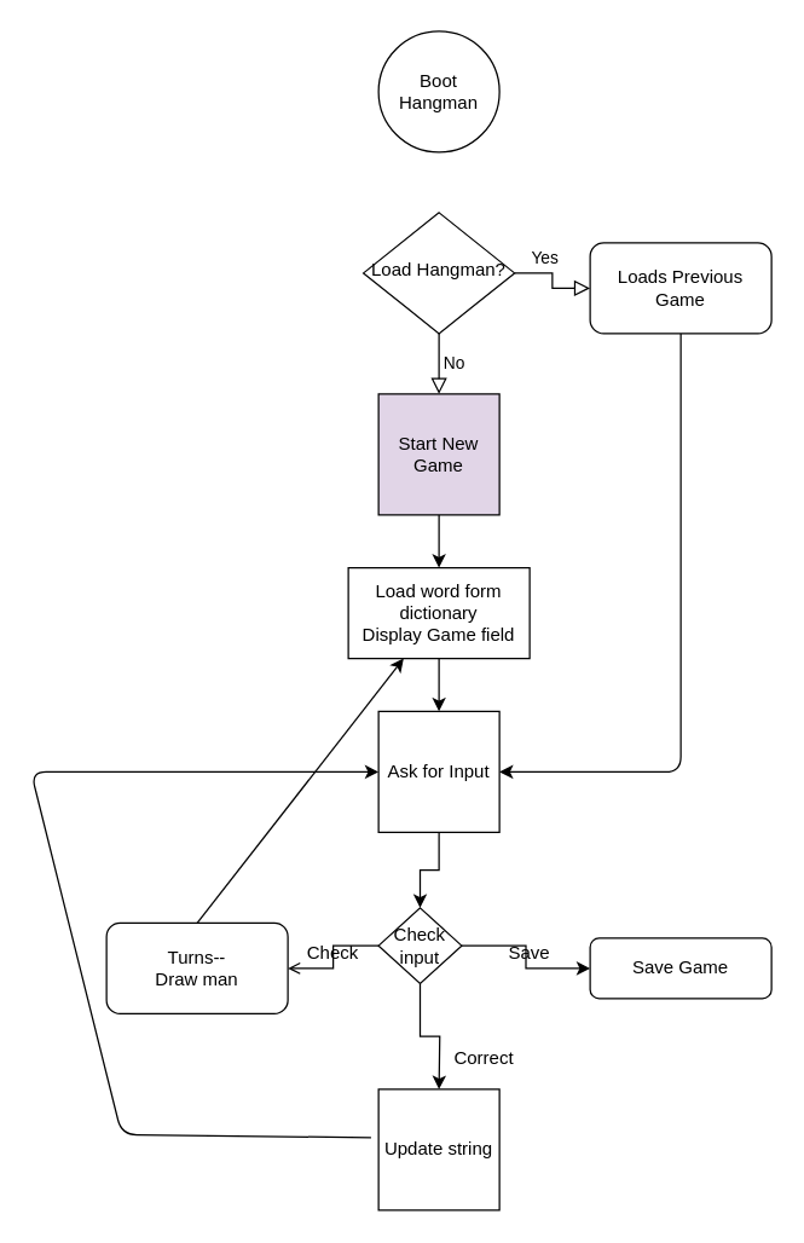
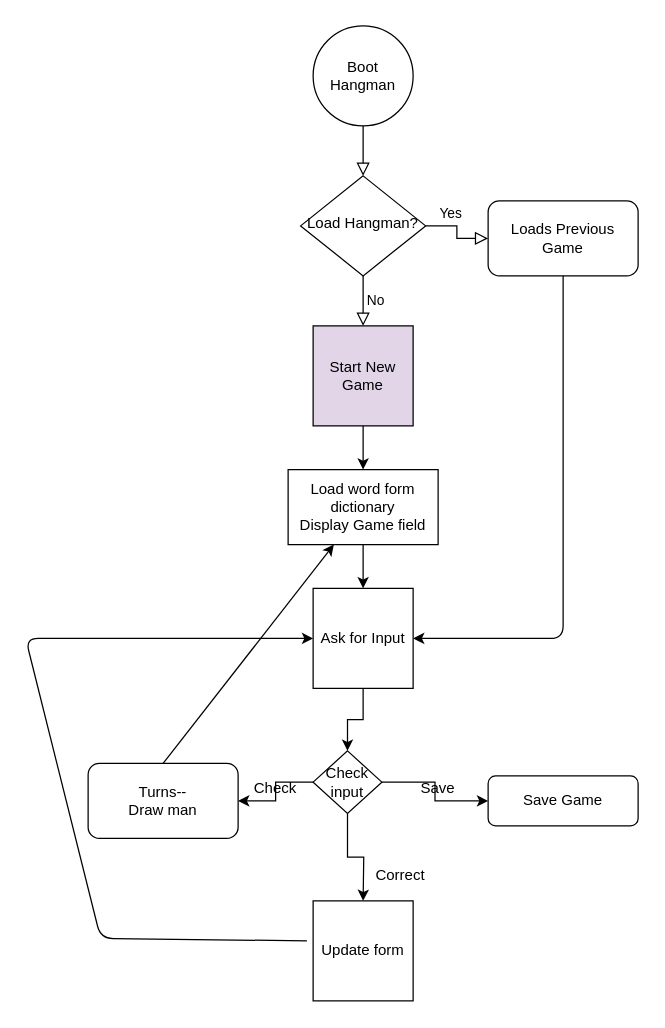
+ <mxCell id="2" value="" style="rounded=0;html=1;jettySize=auto;orthogonalLoop=1;fontSize=11;endArrow=block;endFill=0;endSize=8;strokeWidth=1;shadow=0;labelBackgroundColor=none;edgeStyle=orthogonalEdgeStyle;" parent="1" source="9" target="5" edge="1"><mxGeometry relative="1" as="geometry"><mxPoint x="270" y="76.67" as="sourcePoint" /><Array as="points" /></mxGeometry></mxCell>
- <mxCell id="15" value="" style="edgeStyle=orthogonalEdgeStyle;rounded=0;orthogonalLoop=1;jettySize=auto;html=1;endArrow=open;" edge="1" parent="1" source="16" target="17"><mxGeometry relative="1" as="geometry" /></mxCell>
+ <mxCell id="15" value="" style="edgeStyle=orthogonalEdgeStyle;rounded=0;orthogonalLoop=1;jettySize=auto;html=1;" edge="1" parent="1" source="16" target="17"><mxGeometry relative="1" as="geometry" /></mxCell>
- <mxCell id="24" value="Update string" style="whiteSpace=wrap;html=1;aspect=fixed;" vertex="1" parent="1"><mxGeometry x="250" y="720" width="80" height="80" as="geometry" /></mxCell>
+ <mxCell id="24" value="Update form" style="whiteSpace=wrap;html=1;aspect=fixed;" vertex="1" parent="1"><mxGeometry x="250" y="720" width="80" height="80" as="geometry" /></mxCell>
